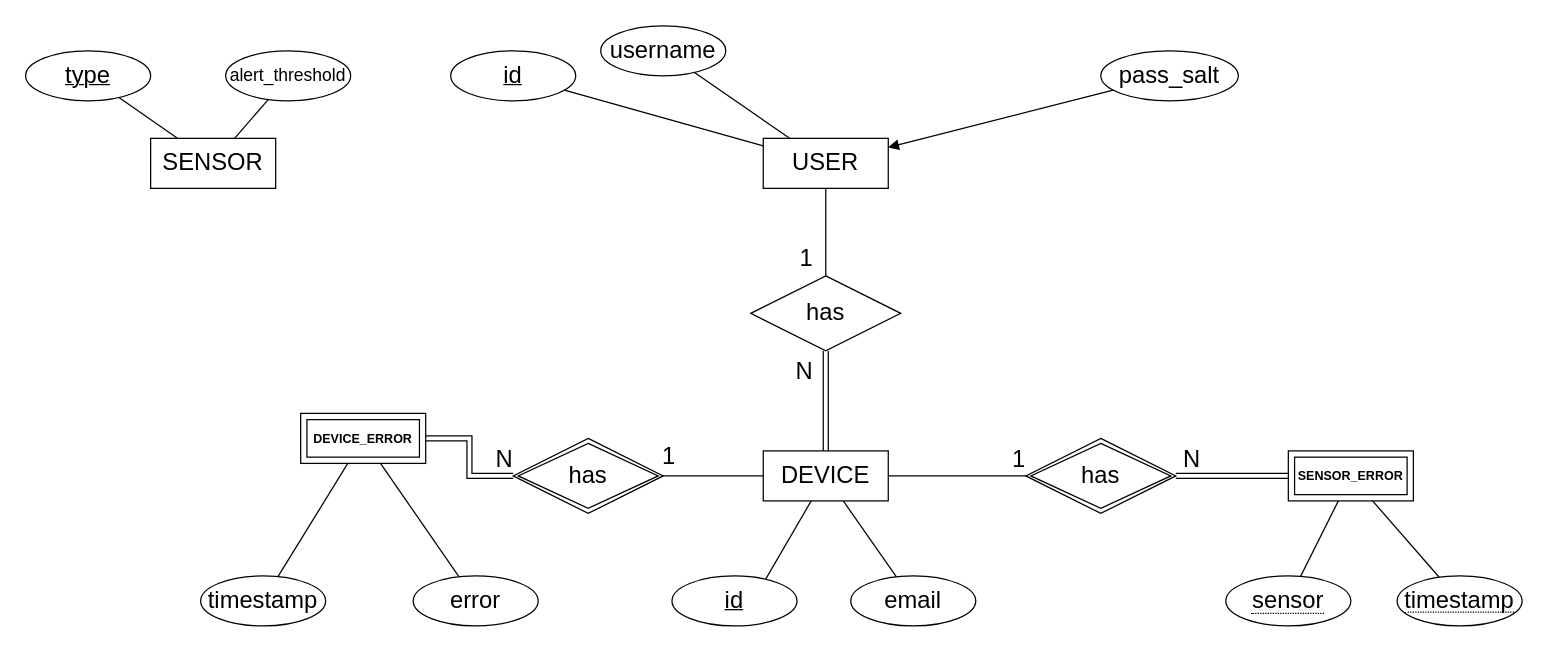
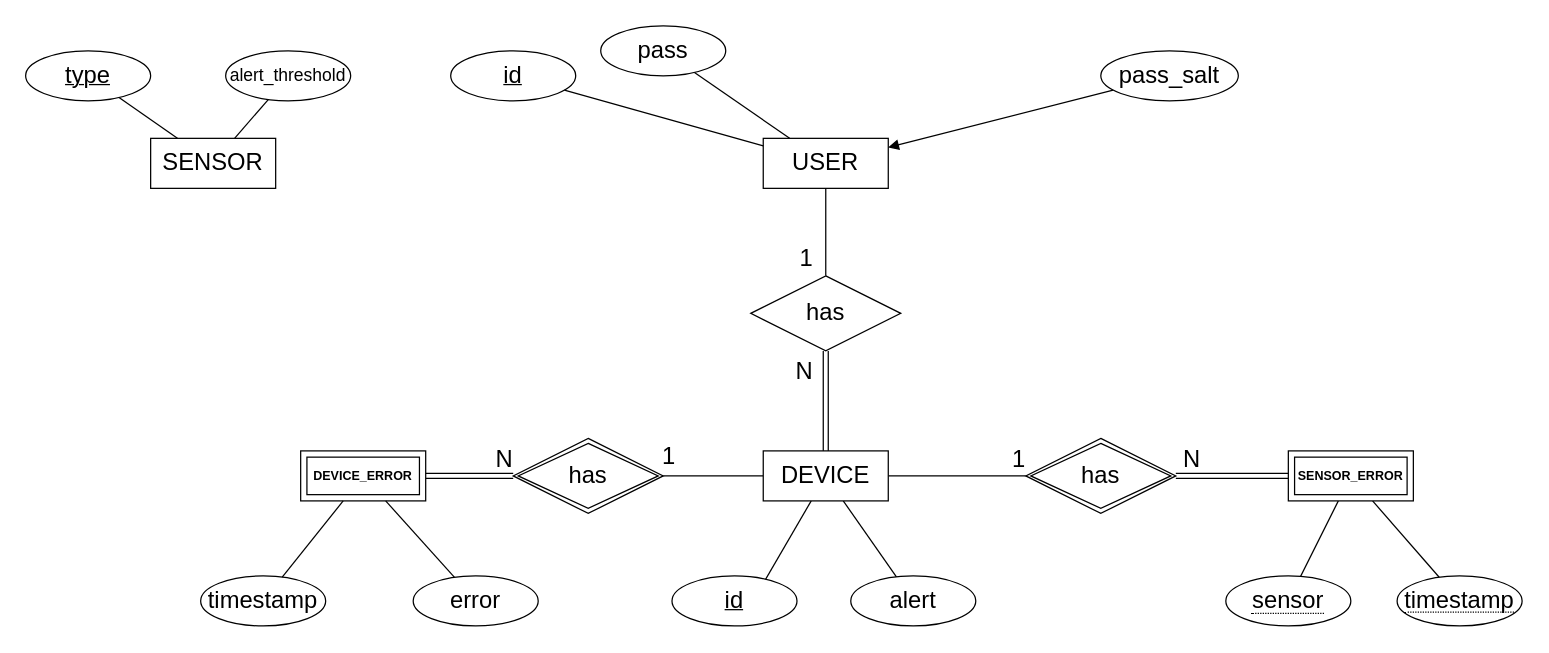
- <mxCell id="8" value="&lt;font style=&quot;font-size: 19px;&quot;&gt;username&lt;/font&gt;" style="ellipse;whiteSpace=wrap;html=1;align=center;" parent="1" vertex="1"><mxGeometry x="480" y="20" width="100" height="40" as="geometry" /></mxCell>
+ <mxCell id="8" value="&lt;font style=&quot;font-size: 19px;&quot;&gt;pass&lt;/font&gt;" style="ellipse;whiteSpace=wrap;html=1;align=center;" parent="1" vertex="1"><mxGeometry x="480" y="20" width="100" height="40" as="geometry" /></mxCell>
- <mxCell id="33" value="DEVICE_ERROR" style="shape=ext;margin=3;double=1;whiteSpace=wrap;html=1;align=center;fontSize=10;fontStyle=1" parent="1" vertex="1"><mxGeometry x="240" y="330" width="100" height="40" as="geometry" /></mxCell>
+ <mxCell id="33" value="DEVICE_ERROR" style="shape=ext;margin=3;double=1;whiteSpace=wrap;html=1;align=center;fontSize=10;fontStyle=1" parent="1" vertex="1"><mxGeometry x="240" y="360" width="100" height="40" as="geometry" /></mxCell>
- <mxCell id="4" value="&lt;font style=&quot;font-size: 19px;&quot;&gt;email&lt;/font&gt;" style="ellipse;whiteSpace=wrap;html=1;align=center;" parent="1" vertex="1"><mxGeometry x="680" y="460" width="100" height="40" as="geometry" /></mxCell>
+ <mxCell id="4" value="&lt;font style=&quot;font-size: 19px;&quot;&gt;alert&lt;/font&gt;" style="ellipse;whiteSpace=wrap;html=1;align=center;" parent="1" vertex="1"><mxGeometry x="680" y="460" width="100" height="40" as="geometry" /></mxCell>
